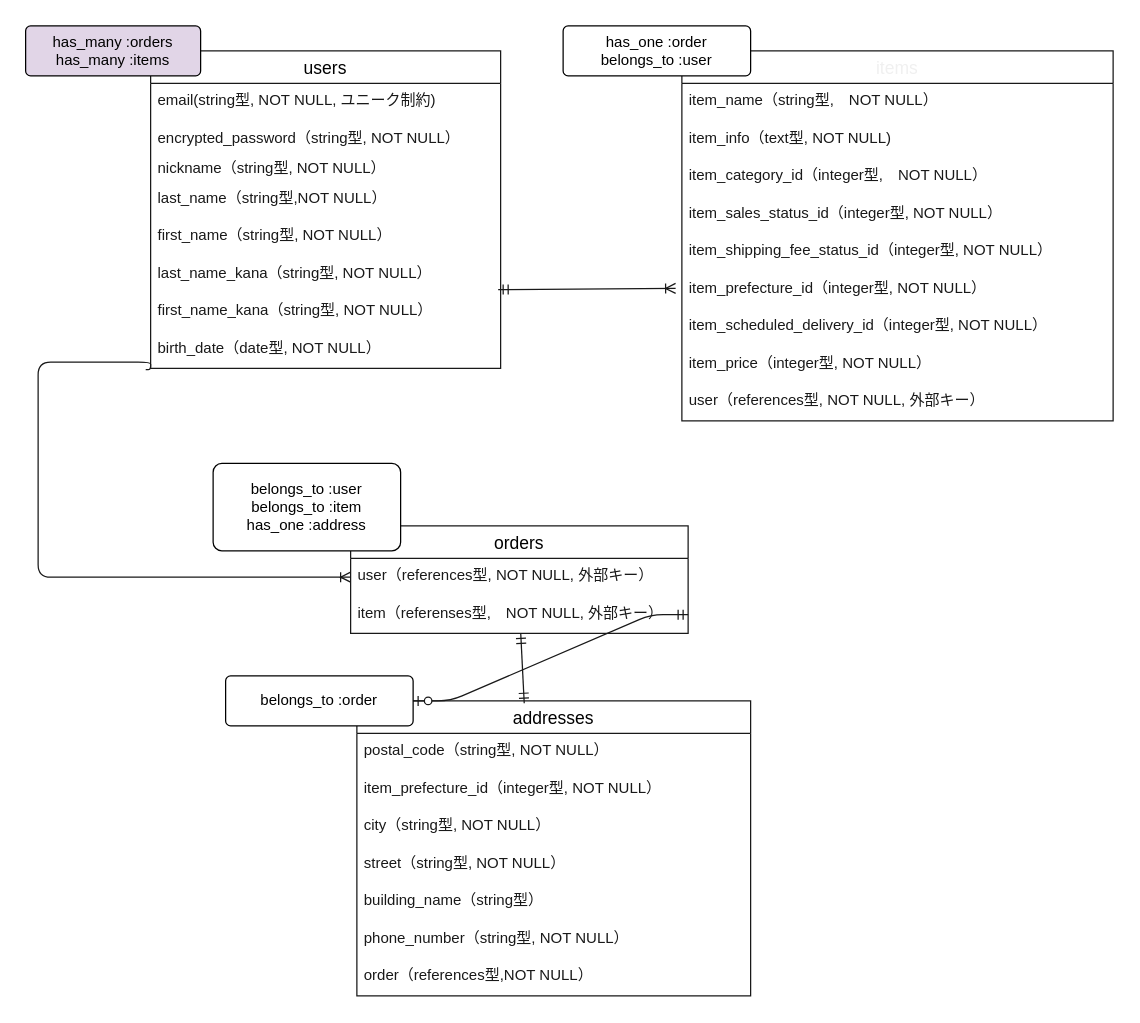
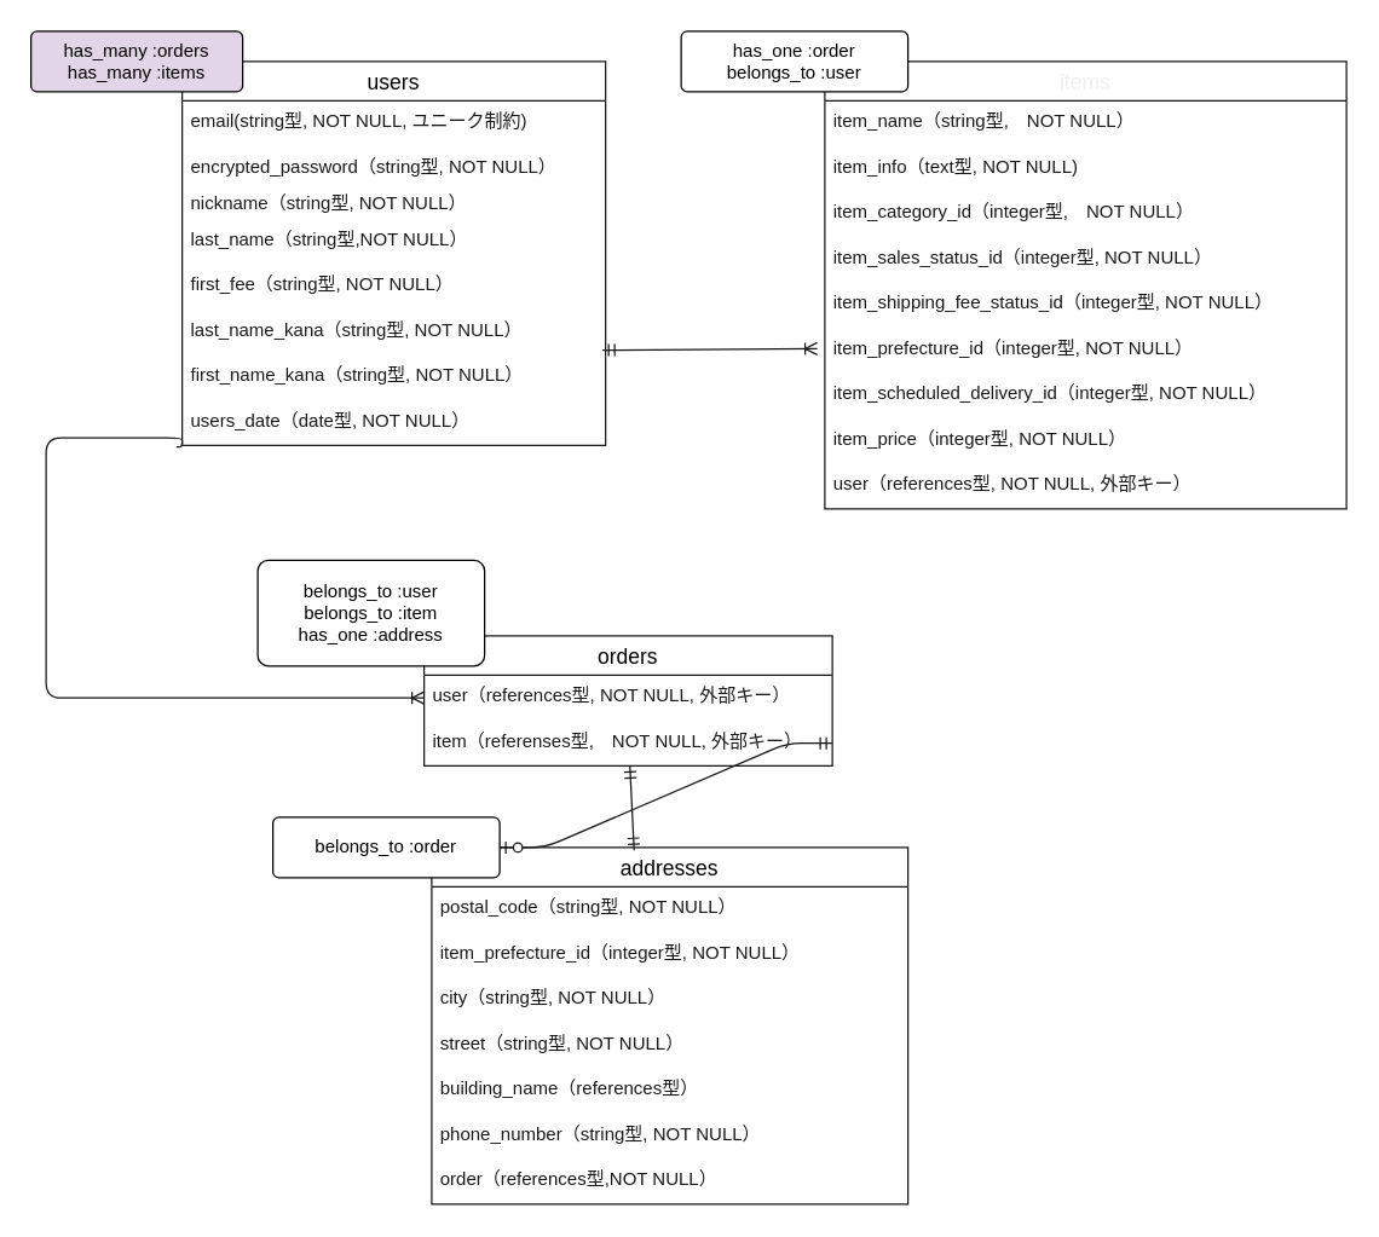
- <mxCell id="7" value="first_name（string型, NOT NULL）" style="text;strokeColor=none;fillColor=none;spacingLeft=4;spacingRight=4;overflow=hidden;rotatable=0;points=[[0,0.5],[1,0.5]];portConstraint=eastwest;fontSize=12;fontColor=#191919;" parent="2" vertex="1"><mxGeometry y="134" width="280" height="30" as="geometry" /></mxCell>
+ <mxCell id="7" value="first_fee（string型, NOT NULL）" style="text;strokeColor=none;fillColor=none;spacingLeft=4;spacingRight=4;overflow=hidden;rotatable=0;points=[[0,0.5],[1,0.5]];portConstraint=eastwest;fontSize=12;fontColor=#191919;" parent="2" vertex="1"><mxGeometry y="134" width="280" height="30" as="geometry" /></mxCell>
- <mxCell id="10" value="birth_date（date型, NOT NULL）" style="text;strokeColor=none;fillColor=none;spacingLeft=4;spacingRight=4;overflow=hidden;rotatable=0;points=[[0,0.5],[1,0.5]];portConstraint=eastwest;fontSize=12;labelBorderColor=none;fillStyle=dashed;fontColor=#191919;" parent="2" vertex="1"><mxGeometry y="224" width="280" height="30" as="geometry" /></mxCell>
+ <mxCell id="10" value="users_date（date型, NOT NULL）" style="text;strokeColor=none;fillColor=none;spacingLeft=4;spacingRight=4;overflow=hidden;rotatable=0;points=[[0,0.5],[1,0.5]];portConstraint=eastwest;fontSize=12;labelBorderColor=none;fillStyle=dashed;fontColor=#191919;" parent="2" vertex="1"><mxGeometry y="224" width="280" height="30" as="geometry" /></mxCell>
- <mxCell id="29" value="building_name（string型）" style="text;strokeColor=none;fillColor=none;spacingLeft=4;spacingRight=4;overflow=hidden;rotatable=0;points=[[0,0.5],[1,0.5]];portConstraint=eastwest;fontSize=12;fontColor=#191919;" parent="24" vertex="1"><mxGeometry y="146" width="315" height="30" as="geometry" /></mxCell>
+ <mxCell id="29" value="building_name（references型）" style="text;strokeColor=none;fillColor=none;spacingLeft=4;spacingRight=4;overflow=hidden;rotatable=0;points=[[0,0.5],[1,0.5]];portConstraint=eastwest;fontSize=12;fontColor=#191919;" parent="24" vertex="1"><mxGeometry y="146" width="315" height="30" as="geometry" /></mxCell>
